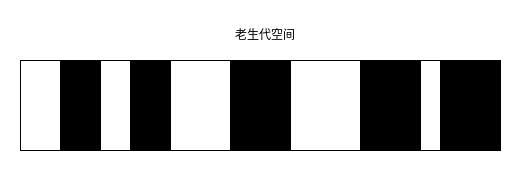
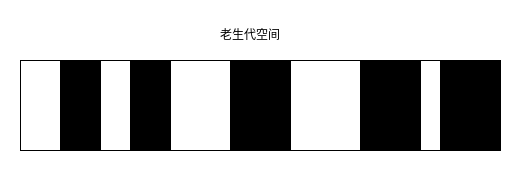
- <mxCell id="8" value="老生代空间" style="text;html=1;strokeColor=none;fillColor=none;align=center;verticalAlign=middle;whiteSpace=wrap;rounded=0;" vertex="1" parent="1"><mxGeometry x="205" y="20" width="120" height="30" as="geometry" /></mxCell>
+ <mxCell id="8" value="老生代空间" style="text;html=1;strokeColor=none;fillColor=none;align=center;verticalAlign=middle;whiteSpace=wrap;rounded=0;" vertex="1" parent="1"><mxGeometry x="190" y="20" width="120" height="30" as="geometry" /></mxCell>
